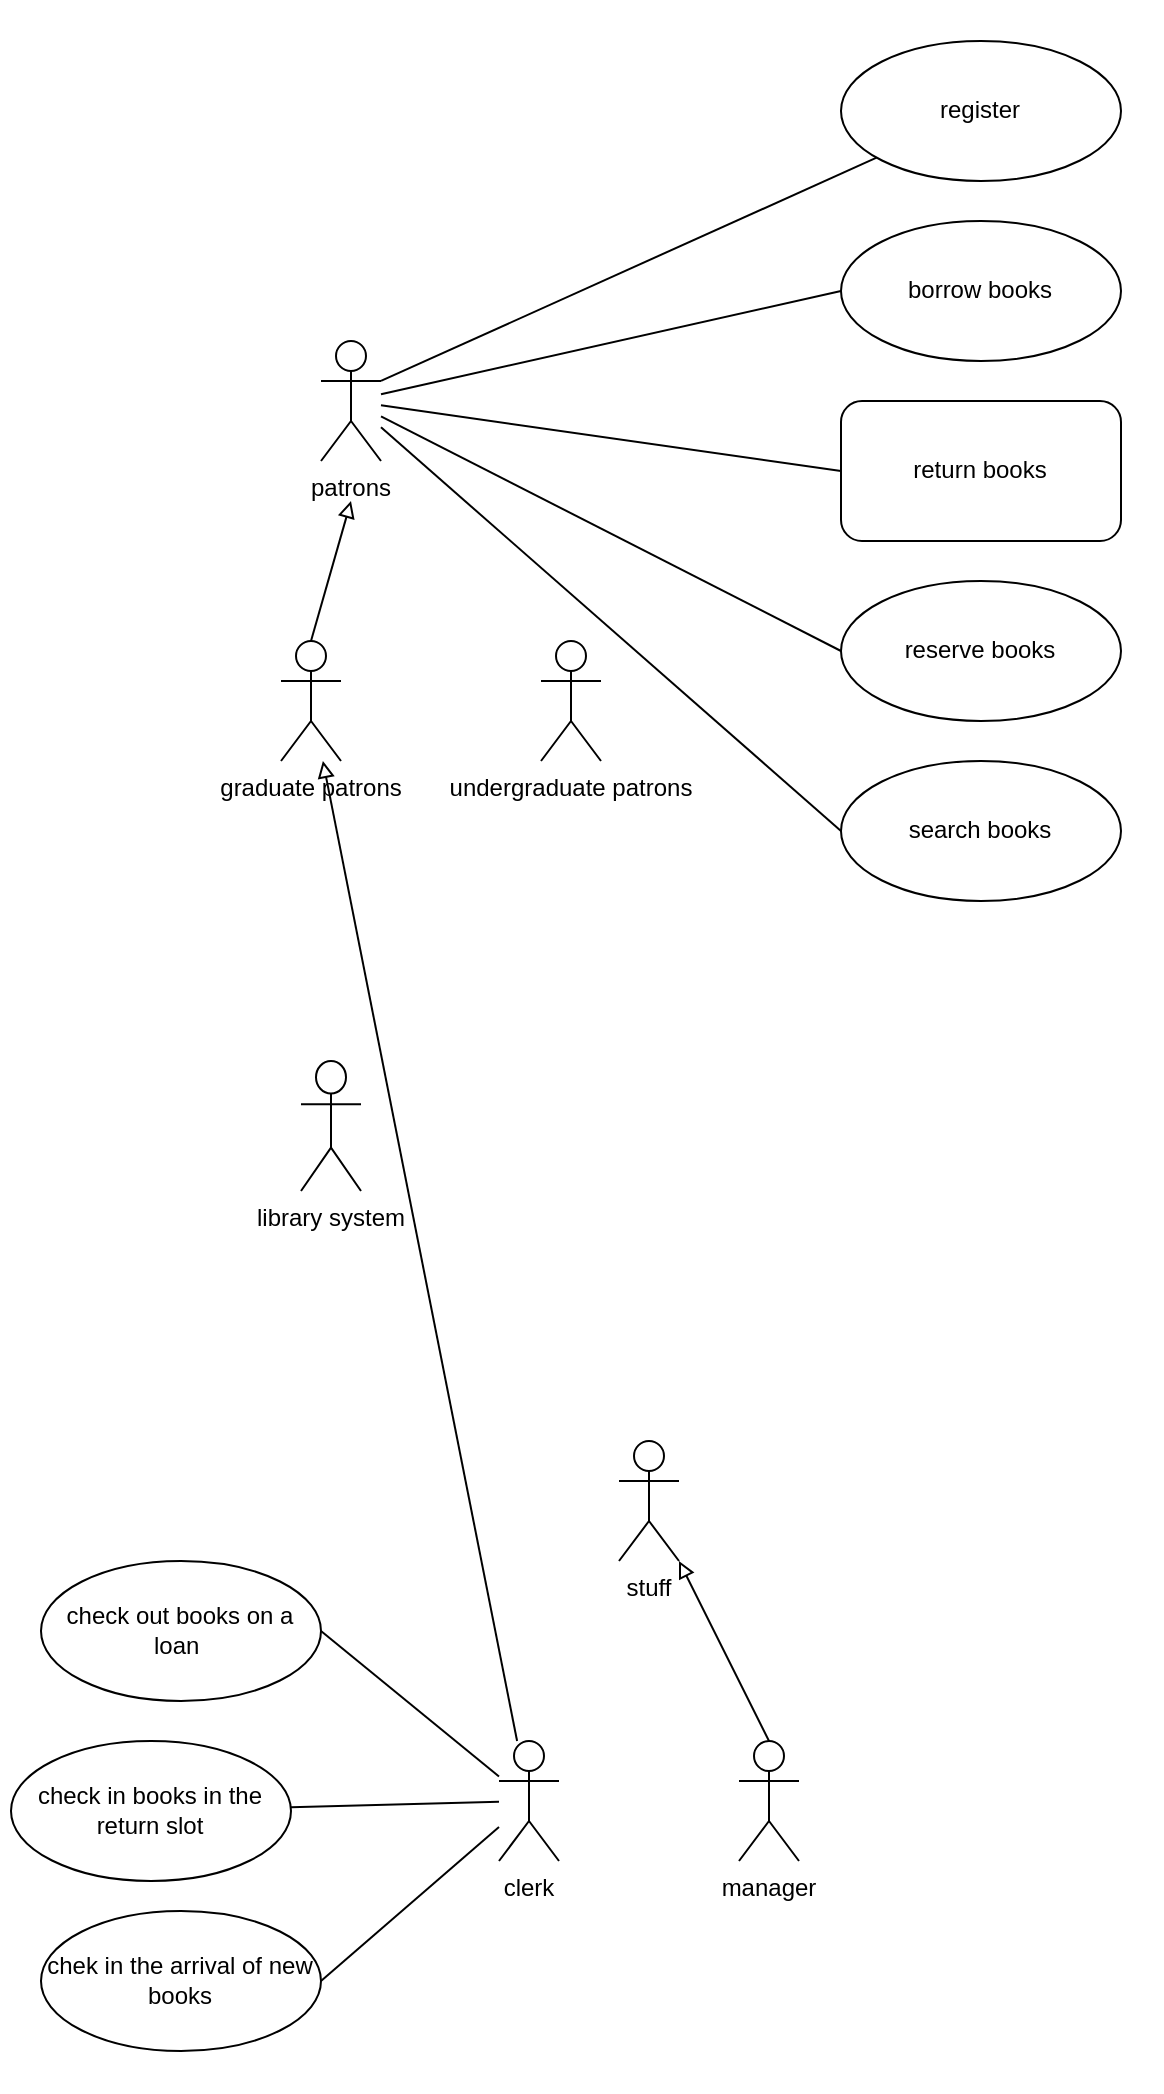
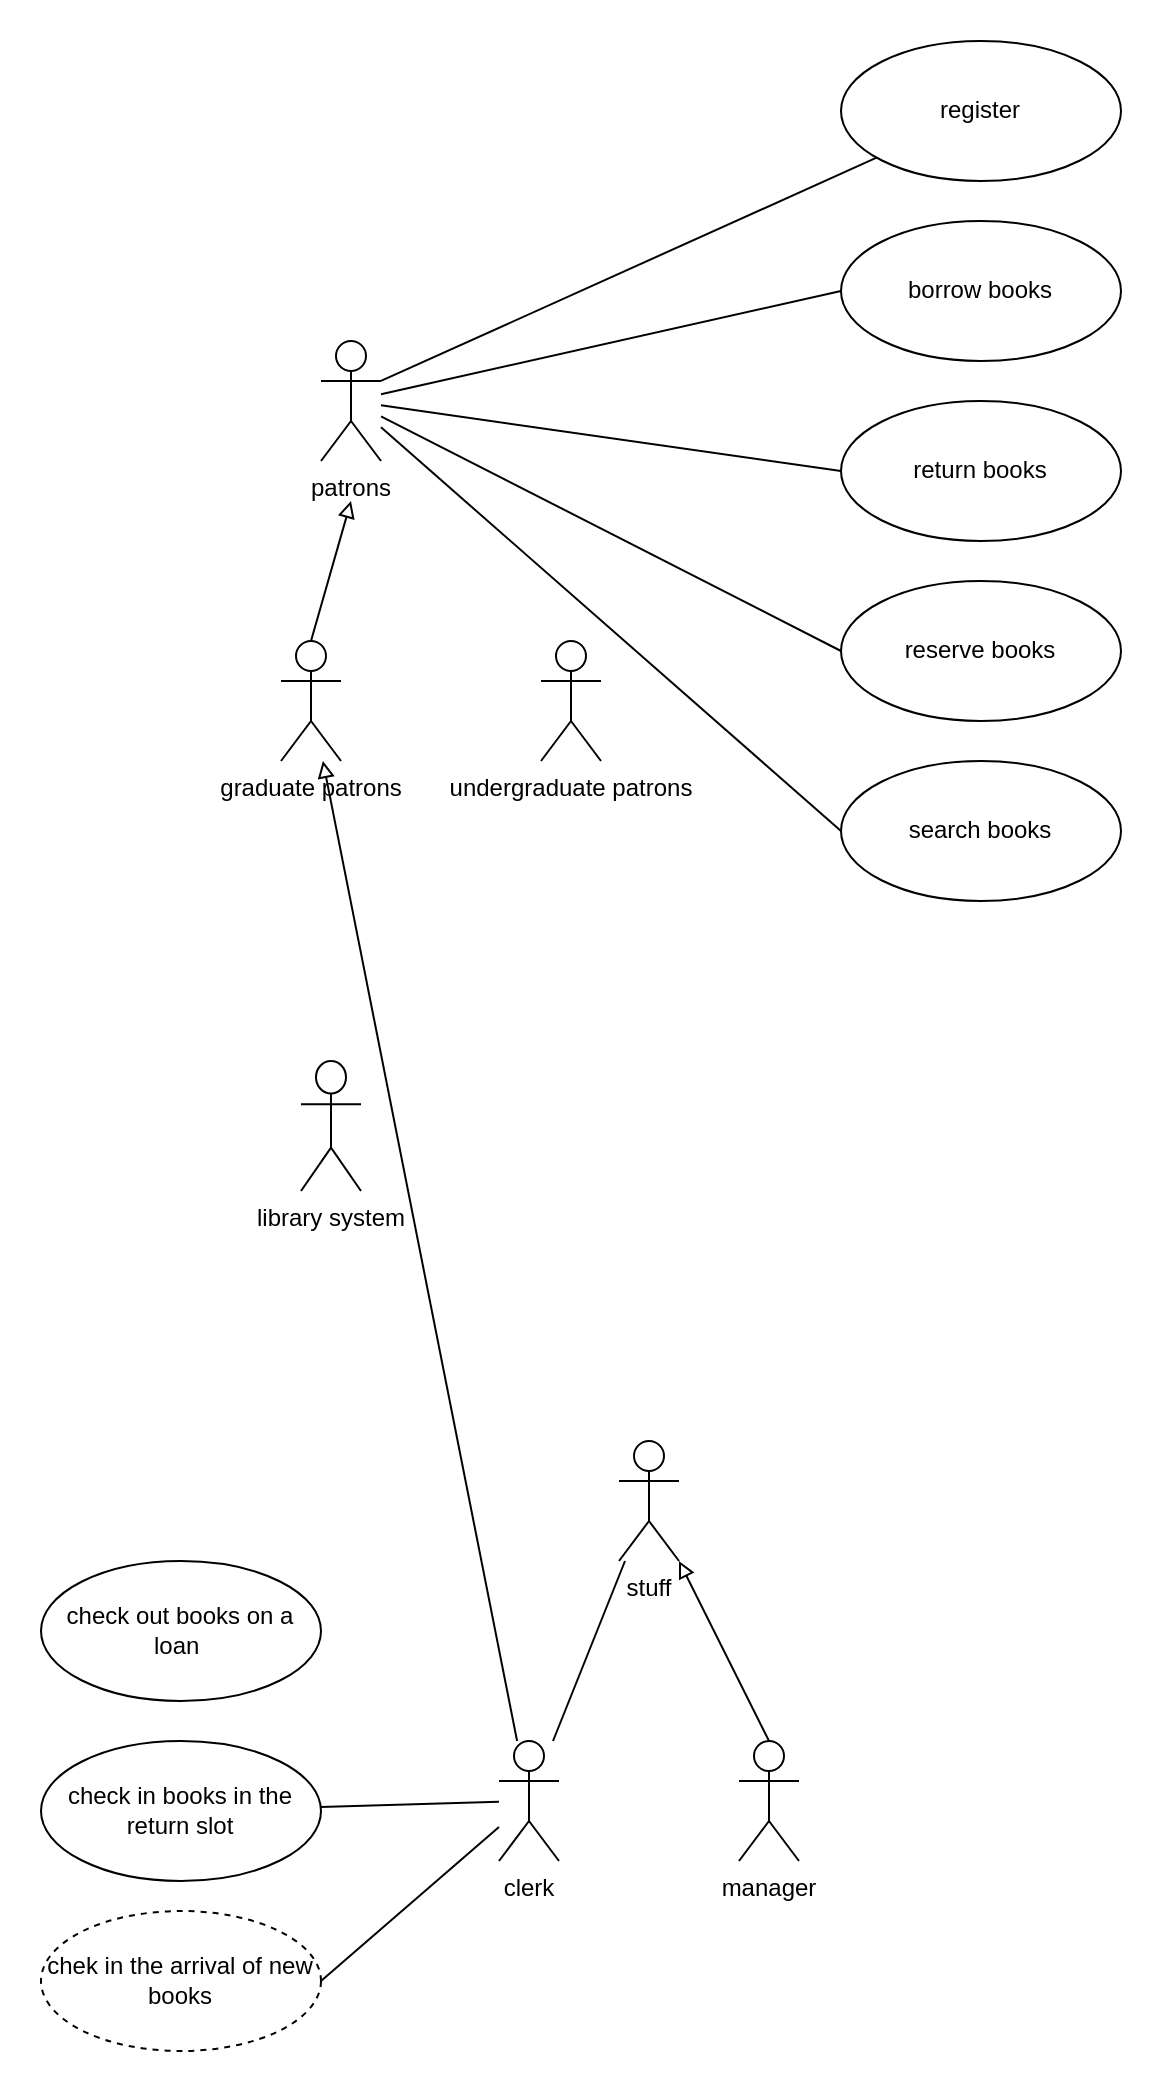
- <mxCell id="15" value="return books" style="whiteSpace=wrap;html=1;rounded=1;" vertex="1" parent="1"><mxGeometry x="420" y="200" width="140" height="70" as="geometry" /></mxCell>
+ <mxCell id="15" value="return books" style="ellipse;whiteSpace=wrap;html=1;" vertex="1" parent="1"><mxGeometry x="420" y="200" width="140" height="70" as="geometry" /></mxCell>
- <mxCell id="19" value="" style="rounded=0;orthogonalLoop=1;jettySize=auto;html=1;endArrow=none;endFill=0;entryX=1;entryY=0.5;entryDx=0;entryDy=0;" edge="1" parent="1" source="22" target="25"><mxGeometry relative="1" as="geometry" /></mxCell>
+ <mxCell id="19" value="" style="rounded=0;orthogonalLoop=1;jettySize=auto;html=1;endArrow=none;endFill=0;" edge="1" parent="1" source="22" target="17"><mxGeometry relative="1" as="geometry" /></mxCell>
- <mxCell id="26" value="check in books in the return slot" style="ellipse;whiteSpace=wrap;html=1;" vertex="1" parent="1"><mxGeometry x="5" y="870" width="140" height="70" as="geometry" /></mxCell>
+ <mxCell id="26" value="check in books in the return slot" style="ellipse;whiteSpace=wrap;html=1;" vertex="1" parent="1"><mxGeometry x="20" y="870" width="140" height="70" as="geometry" /></mxCell>
- <mxCell id="27" value="chek in the arrival of new books" style="ellipse;whiteSpace=wrap;html=1;" vertex="1" parent="1"><mxGeometry x="20" y="955" width="140" height="70" as="geometry" /></mxCell>
+ <mxCell id="27" value="chek in the arrival of new books" style="ellipse;whiteSpace=wrap;html=1;dashed=1;" vertex="1" parent="1"><mxGeometry x="20" y="955" width="140" height="70" as="geometry" /></mxCell>
